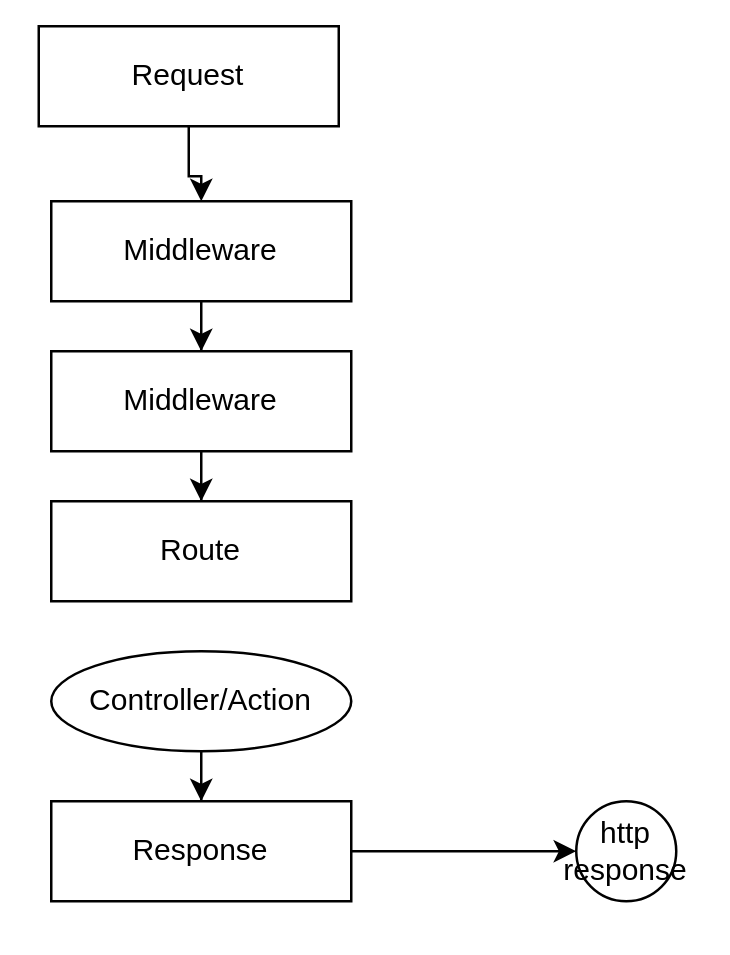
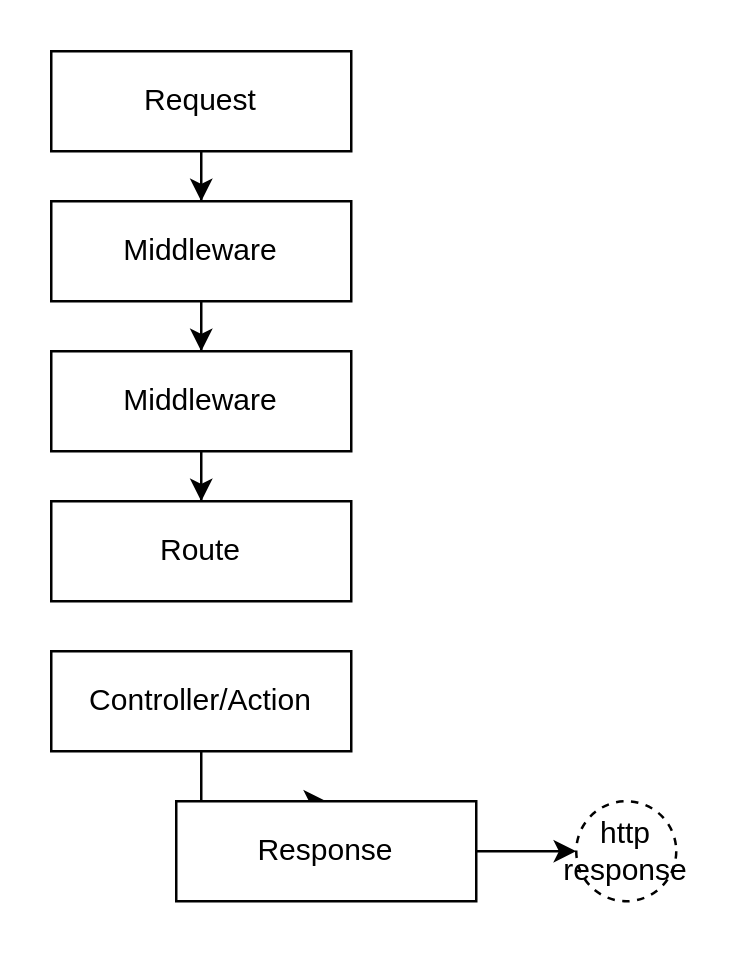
- <mxCell id="3" value="Request" style="rounded=0;whiteSpace=wrap;html=1;" vertex="1" parent="1"><mxGeometry x="15" y="10" width="120" height="40" as="geometry" /></mxCell>
+ <mxCell id="3" value="Request" style="rounded=0;whiteSpace=wrap;html=1;" vertex="1" parent="1"><mxGeometry x="20" y="20" width="120" height="40" as="geometry" /></mxCell>
- <mxCell id="10" value="Controller/Action" style="ellipse;whiteSpace=wrap;html=1;" vertex="1" parent="1"><mxGeometry x="20" y="260" width="120" height="40" as="geometry" /></mxCell>
+ <mxCell id="10" value="Controller/Action" style="rounded=0;whiteSpace=wrap;html=1;" vertex="1" parent="1"><mxGeometry x="20" y="260" width="120" height="40" as="geometry" /></mxCell>
- <mxCell id="11" value="Response" style="rounded=0;whiteSpace=wrap;html=1;" vertex="1" parent="1"><mxGeometry x="20" y="320" width="120" height="40" as="geometry" /></mxCell>
+ <mxCell id="11" value="Response" style="rounded=0;whiteSpace=wrap;html=1;" vertex="1" parent="1"><mxGeometry x="70" y="320" width="120" height="40" as="geometry" /></mxCell>
- <mxCell id="12" value="http response" style="ellipse;whiteSpace=wrap;html=1;aspect=fixed;" vertex="1" parent="1"><mxGeometry x="230" y="320" width="40" height="40" as="geometry" /></mxCell>
+ <mxCell id="12" value="http response" style="ellipse;whiteSpace=wrap;html=1;aspect=fixed;dashed=1;" vertex="1" parent="1"><mxGeometry x="230" y="320" width="40" height="40" as="geometry" /></mxCell>
